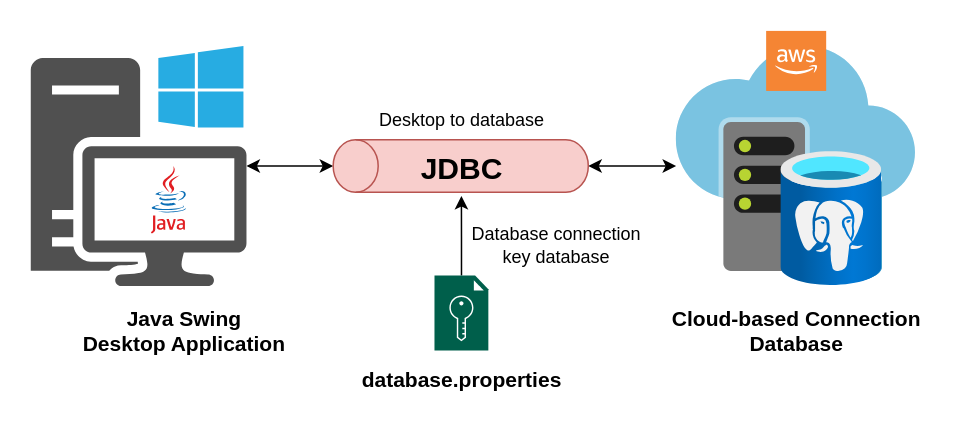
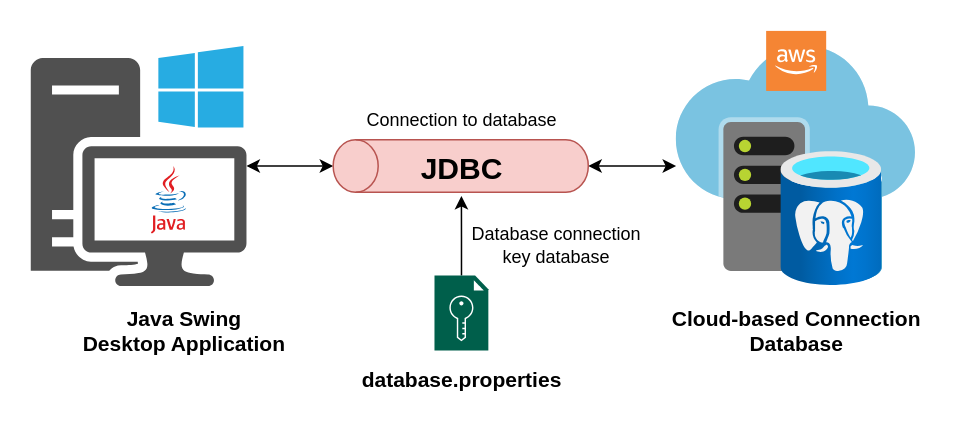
- <mxCell id="17" value="Desktop to database" style="text;html=1;align=center;verticalAlign=middle;resizable=0;points=[];autosize=1;fontSize=12;" vertex="1" parent="1"><mxGeometry x="236.95" y="70" width="140" height="20" as="geometry" /></mxCell>
+ <mxCell id="17" value="Connection to database" style="text;html=1;align=center;verticalAlign=middle;resizable=0;points=[];autosize=1;fontSize=12;" vertex="1" parent="1"><mxGeometry x="236.95" y="70" width="140" height="20" as="geometry" /></mxCell>
